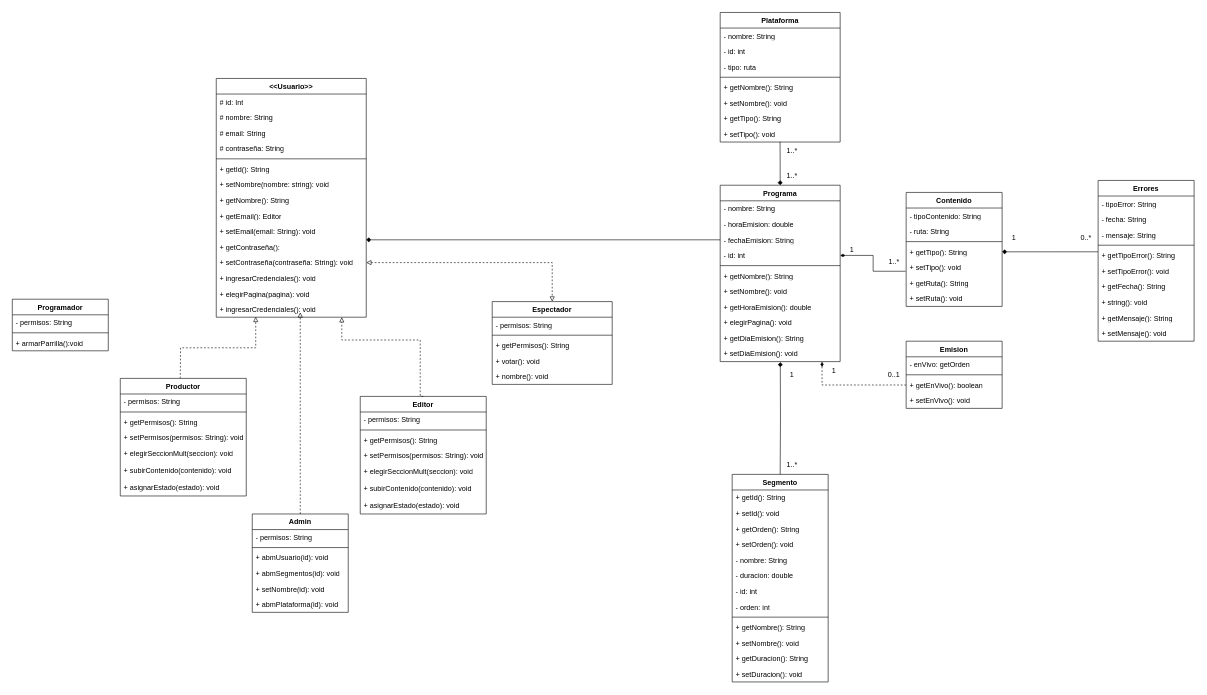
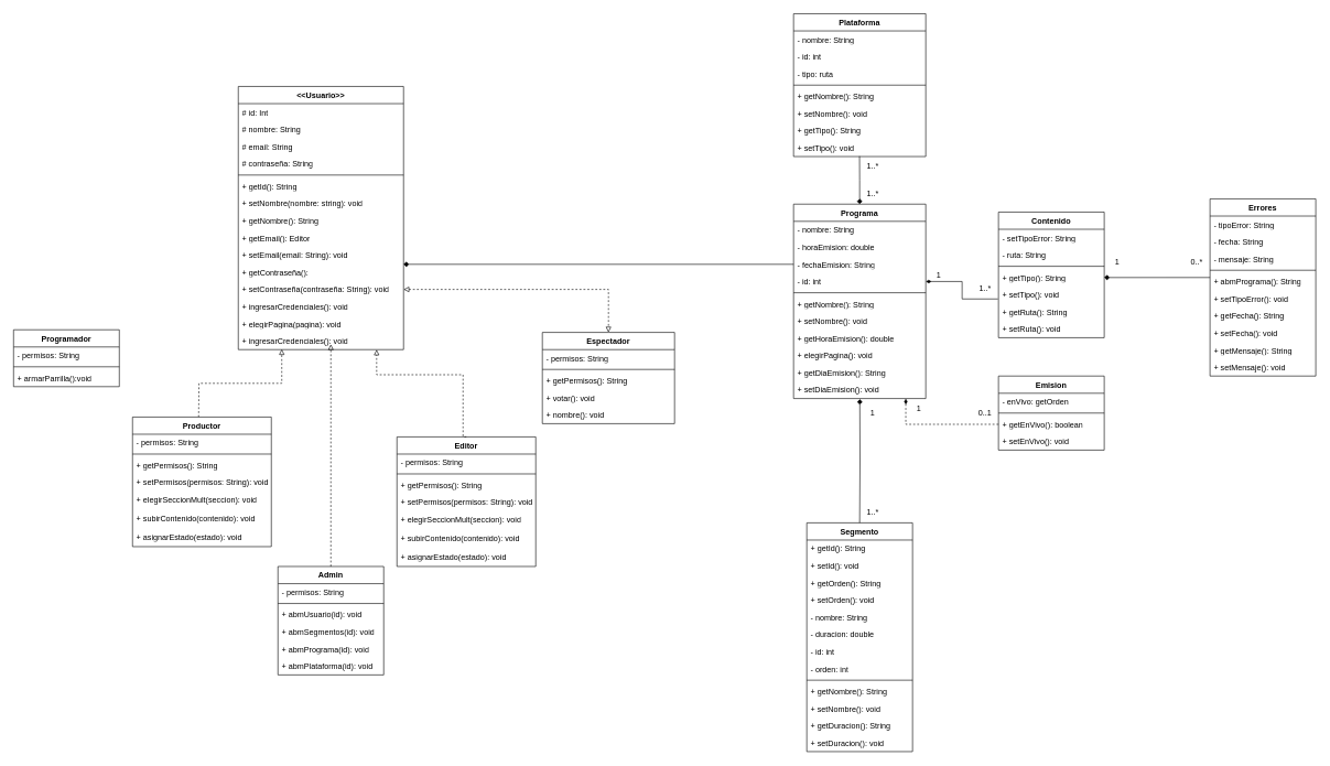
- <mxCell id="29" value="- tipoContenido: String" style="text;strokeColor=none;fillColor=none;align=left;verticalAlign=top;spacingLeft=4;spacingRight=4;overflow=hidden;rotatable=0;points=[[0,0.5],[1,0.5]];portConstraint=eastwest;whiteSpace=wrap;html=1;" vertex="1" parent="28"><mxGeometry y="26" width="160" height="26" as="geometry" /></mxCell>
+ <mxCell id="29" value="- setTipoError: String" style="text;strokeColor=none;fillColor=none;align=left;verticalAlign=top;spacingLeft=4;spacingRight=4;overflow=hidden;rotatable=0;points=[[0,0.5],[1,0.5]];portConstraint=eastwest;whiteSpace=wrap;html=1;" vertex="1" parent="28"><mxGeometry y="26" width="160" height="26" as="geometry" /></mxCell>
- <mxCell id="99" value="+ getTipoError(): String" style="text;strokeColor=none;fillColor=none;align=left;verticalAlign=top;spacingLeft=4;spacingRight=4;overflow=hidden;rotatable=0;points=[[0,0.5],[1,0.5]];portConstraint=eastwest;whiteSpace=wrap;html=1;" vertex="1" parent="94"><mxGeometry y="112" width="160" height="26" as="geometry" /></mxCell>
+ <mxCell id="99" value="+ abmPrograma(): String" style="text;strokeColor=none;fillColor=none;align=left;verticalAlign=top;spacingLeft=4;spacingRight=4;overflow=hidden;rotatable=0;points=[[0,0.5],[1,0.5]];portConstraint=eastwest;whiteSpace=wrap;html=1;" vertex="1" parent="94"><mxGeometry y="112" width="160" height="26" as="geometry" /></mxCell>
- <mxCell id="102" value="+ string(): void" style="text;strokeColor=none;fillColor=none;align=left;verticalAlign=top;spacingLeft=4;spacingRight=4;overflow=hidden;rotatable=0;points=[[0,0.5],[1,0.5]];portConstraint=eastwest;whiteSpace=wrap;html=1;" vertex="1" parent="94"><mxGeometry y="190" width="160" height="26" as="geometry" /></mxCell>
+ <mxCell id="102" value="+ setFecha(): void" style="text;strokeColor=none;fillColor=none;align=left;verticalAlign=top;spacingLeft=4;spacingRight=4;overflow=hidden;rotatable=0;points=[[0,0.5],[1,0.5]];portConstraint=eastwest;whiteSpace=wrap;html=1;" vertex="1" parent="94"><mxGeometry y="190" width="160" height="26" as="geometry" /></mxCell>
- <mxCell id="74" value="+ setNombre(id): void" style="text;strokeColor=none;fillColor=none;align=left;verticalAlign=top;spacingLeft=4;spacingRight=4;overflow=hidden;rotatable=0;points=[[0,0.5],[1,0.5]];portConstraint=eastwest;whiteSpace=wrap;html=1;" vertex="1" parent="69"><mxGeometry y="112" width="160" height="26" as="geometry" /></mxCell>
+ <mxCell id="74" value="+ abmPrograma(id): void" style="text;strokeColor=none;fillColor=none;align=left;verticalAlign=top;spacingLeft=4;spacingRight=4;overflow=hidden;rotatable=0;points=[[0,0.5],[1,0.5]];portConstraint=eastwest;whiteSpace=wrap;html=1;" vertex="1" parent="69"><mxGeometry y="112" width="160" height="26" as="geometry" /></mxCell>
